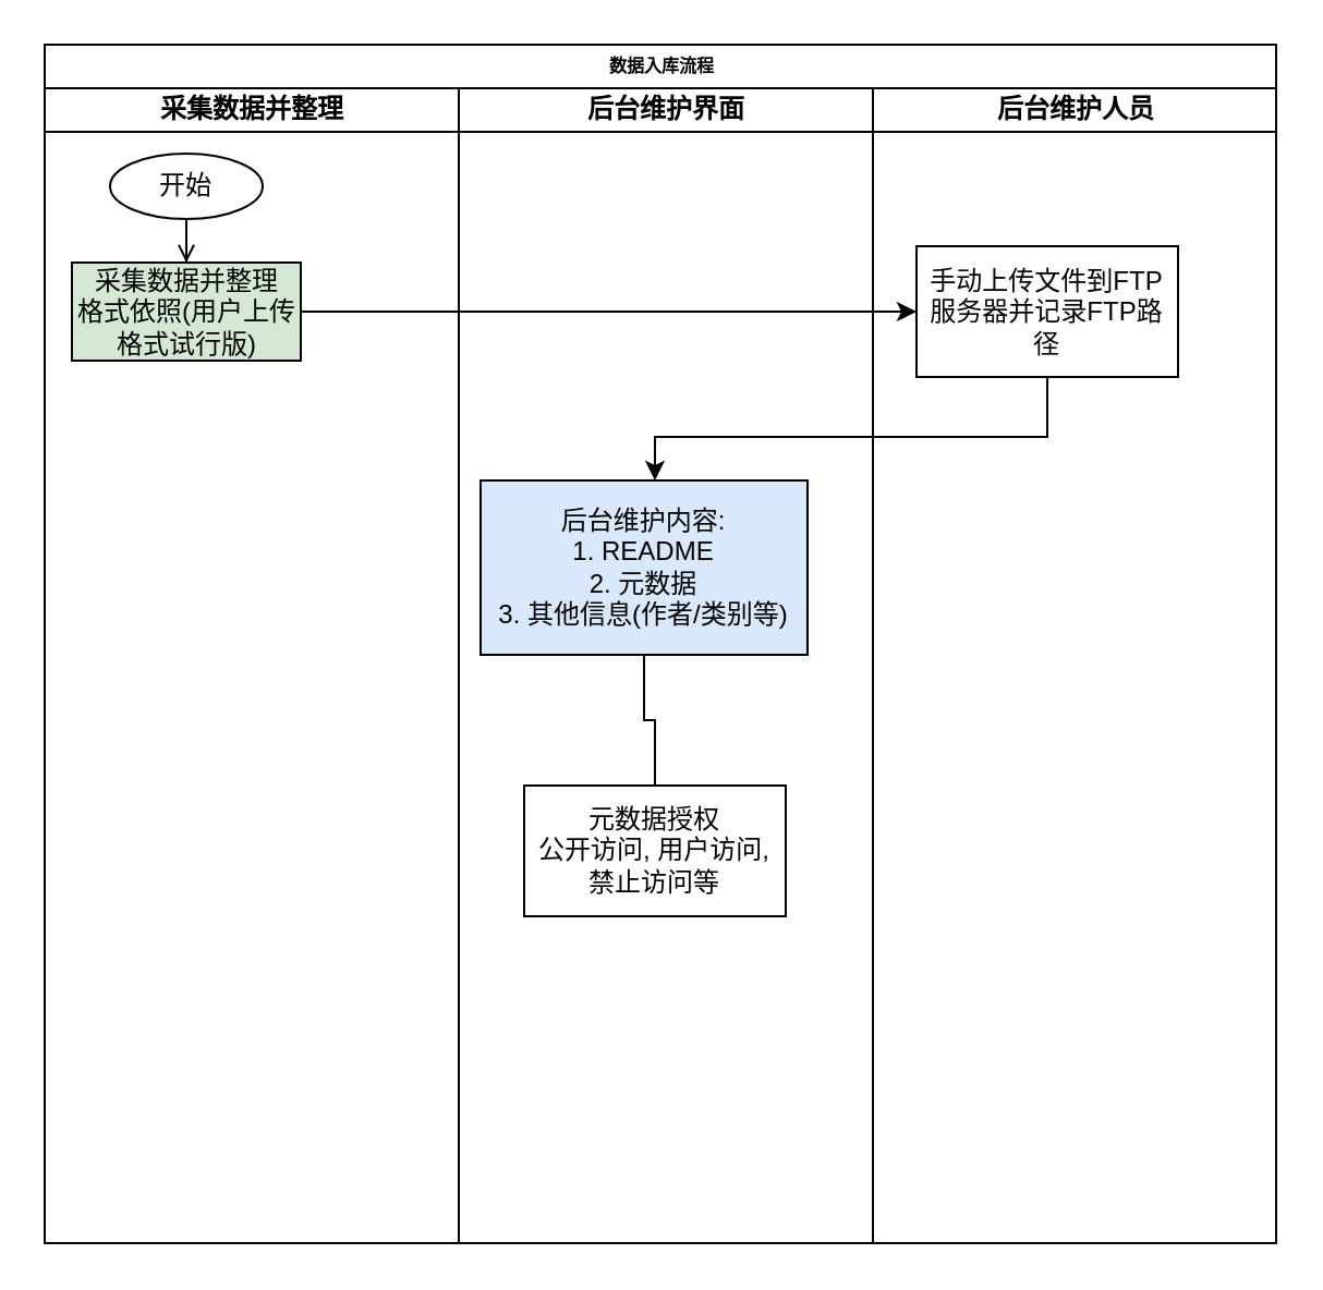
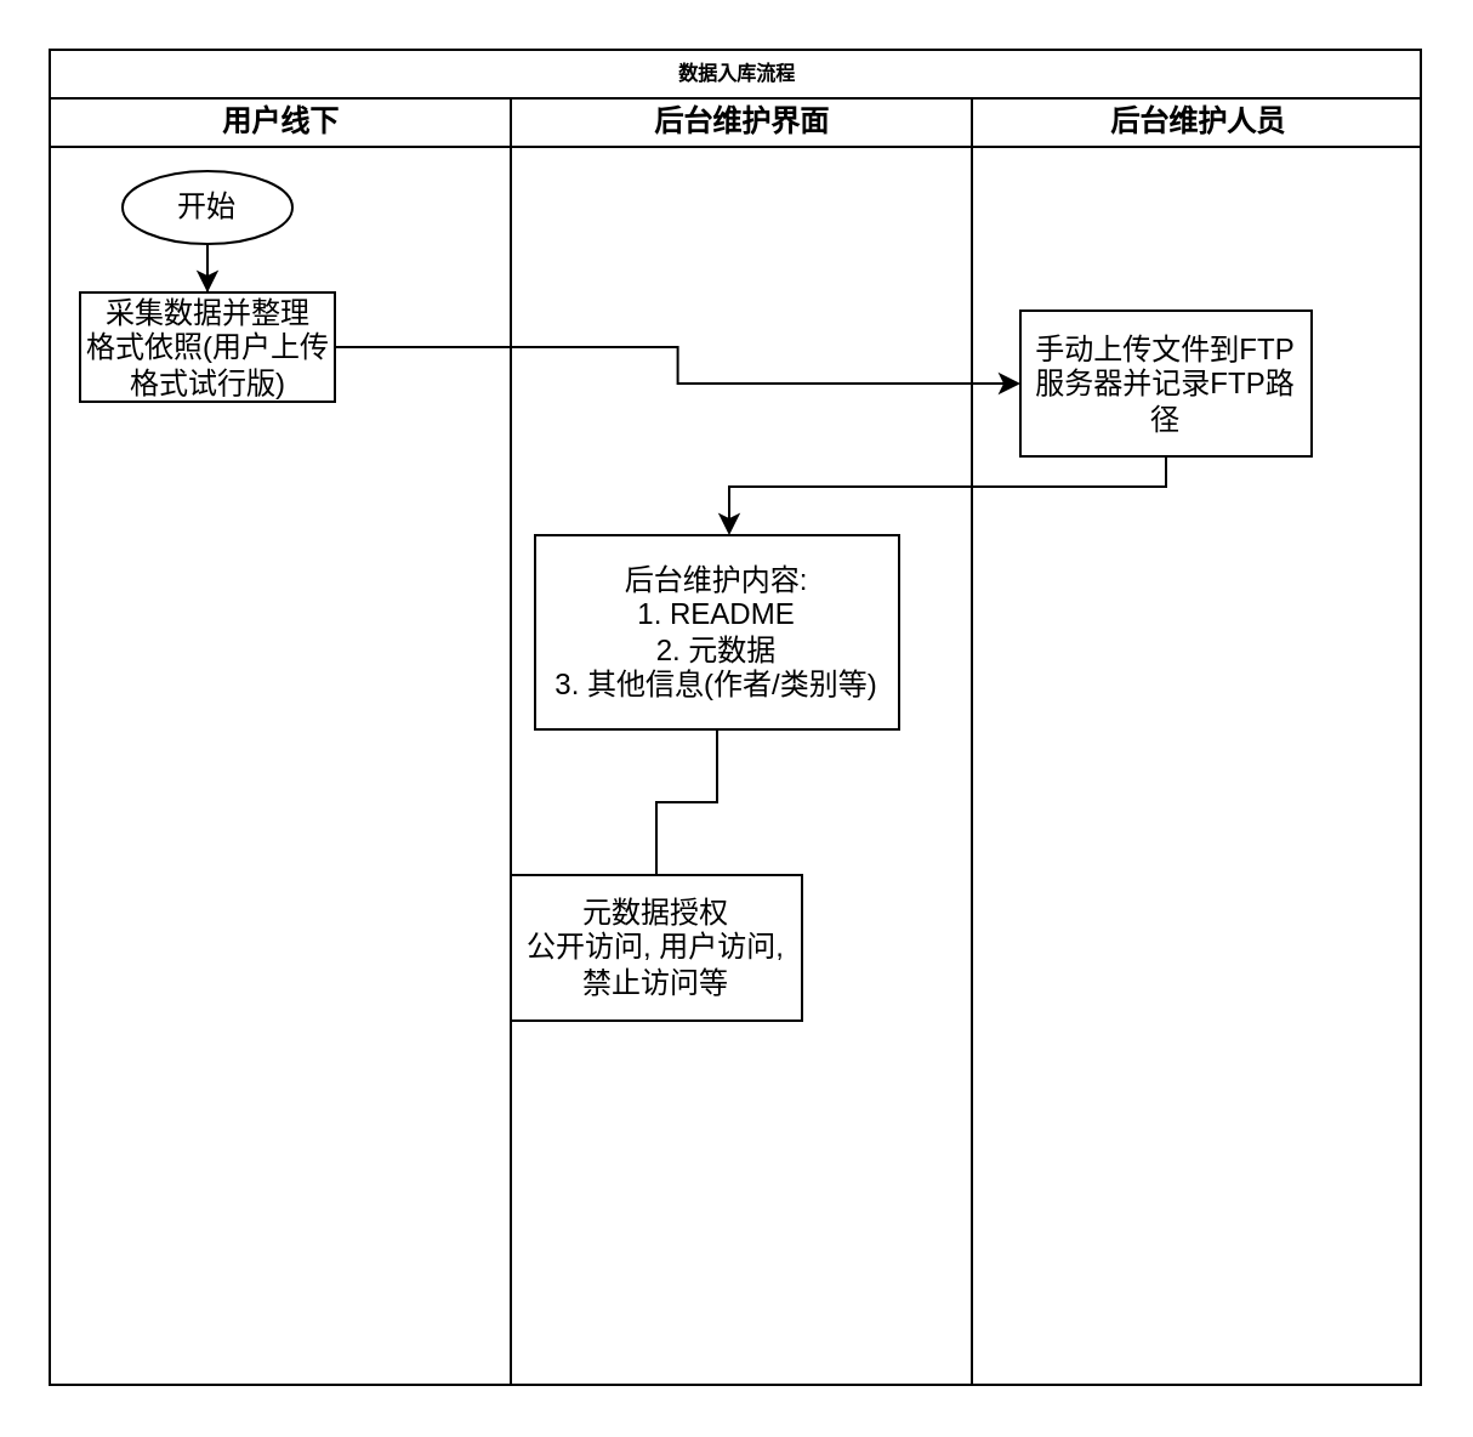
- <mxCell id="3" value="采集数据并整理" style="swimlane;html=1;startSize=20;" parent="2" vertex="1"><mxGeometry y="20" width="190" height="530" as="geometry" /></mxCell>
+ <mxCell id="3" value="用户线下" style="swimlane;html=1;startSize=20;" parent="2" vertex="1"><mxGeometry y="20" width="190" height="530" as="geometry" /></mxCell>
- <mxCell id="6" value="" style="edgeStyle=orthogonalEdgeStyle;rounded=0;orthogonalLoop=1;jettySize=auto;html=1;endArrow=open;" edge="1" parent="3" source="4" target="5"><mxGeometry relative="1" as="geometry" /></mxCell>
+ <mxCell id="6" value="" style="edgeStyle=orthogonalEdgeStyle;rounded=0;orthogonalLoop=1;jettySize=auto;html=1;" edge="1" parent="3" source="4" target="5"><mxGeometry relative="1" as="geometry" /></mxCell>
- <mxCell id="5" value="&lt;div&gt;采集数据并整理&lt;/div&gt;&lt;div&gt;格式依照(用户上传格式试行版)&lt;br&gt;&lt;/div&gt;" style="whiteSpace=wrap;html=1;fillColor=#d5e8d4;" vertex="1" parent="3"><mxGeometry x="12.5" y="80" width="105" height="45" as="geometry" /></mxCell>
+ <mxCell id="5" value="&lt;div&gt;采集数据并整理&lt;/div&gt;&lt;div&gt;格式依照(用户上传格式试行版)&lt;br&gt;&lt;/div&gt;" style="whiteSpace=wrap;html=1;" vertex="1" parent="3"><mxGeometry x="12.5" y="80" width="105" height="45" as="geometry" /></mxCell>
- <mxCell id="12" value="手动上传文件到FTP服务器并记录FTP路径" style="whiteSpace=wrap;html=1;" vertex="1" parent="11"><mxGeometry x="20" y="72.5" width="120" height="60" as="geometry" /></mxCell>
+ <mxCell id="12" value="手动上传文件到FTP服务器并记录FTP路径" style="whiteSpace=wrap;html=1;" vertex="1" parent="11"><mxGeometry x="20" y="87.5" width="120" height="60" as="geometry" /></mxCell>
- <mxCell id="8" value="&lt;div&gt;后台维护内容: &lt;br&gt;&lt;/div&gt;&lt;div&gt;1. README&lt;/div&gt;&lt;div&gt;2. 元数据&lt;/div&gt;&lt;div&gt;3. 其他信息(作者/类别等)&lt;br&gt;&lt;/div&gt;" style="whiteSpace=wrap;html=1;fillColor=#dae8fc;" vertex="1" parent="7"><mxGeometry x="10" y="180" width="150" height="80" as="geometry" /></mxCell>
+ <mxCell id="8" value="&lt;div&gt;后台维护内容: &lt;br&gt;&lt;/div&gt;&lt;div&gt;1. README&lt;/div&gt;&lt;div&gt;2. 元数据&lt;/div&gt;&lt;div&gt;3. 其他信息(作者/类别等)&lt;br&gt;&lt;/div&gt;" style="whiteSpace=wrap;html=1;" vertex="1" parent="7"><mxGeometry x="10" y="180" width="150" height="80" as="geometry" /></mxCell>
- <mxCell id="9" value="&lt;div&gt;元数据授权&lt;/div&gt;&lt;div&gt;公开访问, 用户访问, 禁止访问等&lt;br&gt;&lt;/div&gt;" style="whiteSpace=wrap;html=1;" vertex="1" parent="7"><mxGeometry x="30" y="320" width="120" height="60" as="geometry" /></mxCell>
+ <mxCell id="9" value="&lt;div&gt;元数据授权&lt;/div&gt;&lt;div&gt;公开访问, 用户访问, 禁止访问等&lt;br&gt;&lt;/div&gt;" style="whiteSpace=wrap;html=1;" vertex="1" parent="7"><mxGeometry y="320" width="120" height="60" as="geometry" /></mxCell>
